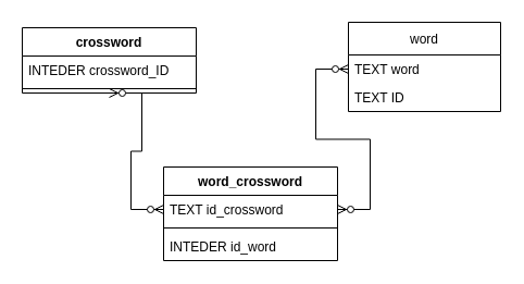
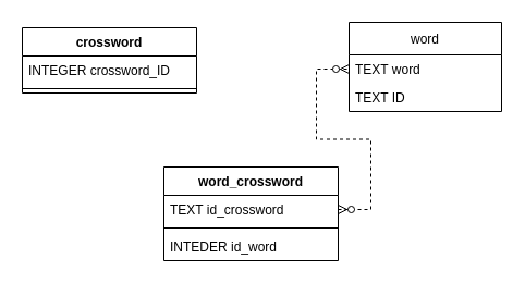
- <mxCell id="6" value="INTEDER crossword_ID" style="text;strokeColor=none;fillColor=none;align=left;verticalAlign=top;spacingLeft=4;spacingRight=4;overflow=hidden;rotatable=0;points=[[0,0.5],[1,0.5]];portConstraint=eastwest;" vertex="1" parent="5"><mxGeometry y="26" width="160" height="26" as="geometry" /></mxCell>
+ <mxCell id="6" value="INTEGER crossword_ID" style="text;strokeColor=none;fillColor=none;align=left;verticalAlign=top;spacingLeft=4;spacingRight=4;overflow=hidden;rotatable=0;points=[[0,0.5],[1,0.5]];portConstraint=eastwest;" vertex="1" parent="5"><mxGeometry y="26" width="160" height="26" as="geometry" /></mxCell>
- <mxCell id="12" value="" style="edgeStyle=entityRelationEdgeStyle;fontSize=12;html=1;endArrow=ERzeroToMany;endFill=1;startArrow=ERzeroToMany;rounded=0;entryX=0;entryY=0.5;entryDx=0;entryDy=0;exitX=1;exitY=0.5;exitDx=0;exitDy=0;" edge="1" parent="1" source="9" target="3"><mxGeometry width="100" height="100" relative="1" as="geometry"><mxPoint x="250" y="123" as="sourcePoint" /><mxPoint x="300" y="73" as="targetPoint" /></mxGeometry></mxCell>
+ <mxCell id="12" value="" style="edgeStyle=entityRelationEdgeStyle;fontSize=12;html=1;endArrow=ERzeroToMany;endFill=1;startArrow=ERzeroToMany;rounded=0;entryX=0;entryY=0.5;entryDx=0;entryDy=0;exitX=1;exitY=0.5;exitDx=0;exitDy=0;dashed=1;" edge="1" parent="1" source="9" target="3"><mxGeometry width="100" height="100" relative="1" as="geometry"><mxPoint x="250" y="123" as="sourcePoint" /><mxPoint x="300" y="73" as="targetPoint" /></mxGeometry></mxCell>
- <mxCell id="13" value="" style="edgeStyle=entityRelationEdgeStyle;fontSize=12;html=1;endArrow=ERzeroToMany;endFill=1;startArrow=ERzeroToMany;rounded=0;entryX=0.5;entryY=1;entryDx=0;entryDy=0;exitX=0;exitY=0.5;exitDx=0;exitDy=0;" edge="1" parent="1" source="9" target="5"><mxGeometry width="100" height="100" relative="1" as="geometry"><mxPoint x="190" y="173" as="sourcePoint" /><mxPoint x="290" y="73" as="targetPoint" /></mxGeometry></mxCell>
